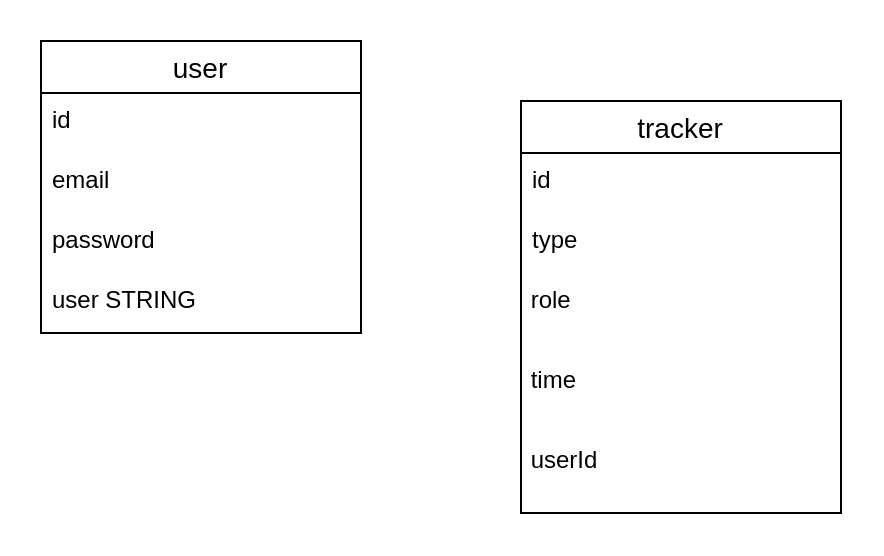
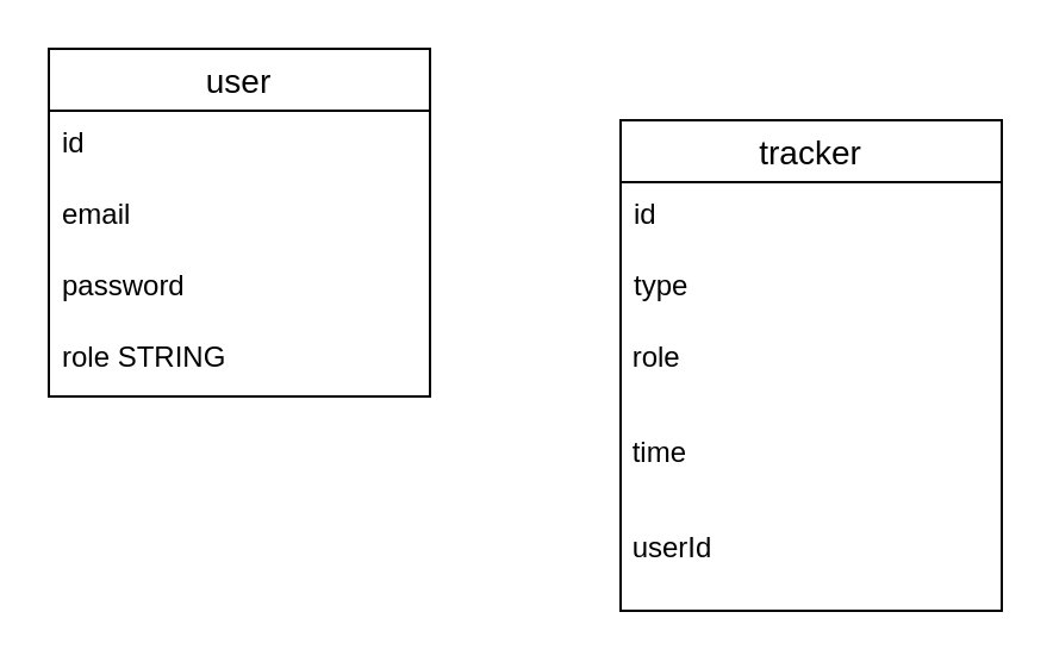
- <mxCell id="6" value="user STRING" style="text;strokeColor=none;fillColor=none;spacingLeft=4;spacingRight=4;overflow=hidden;rotatable=0;points=[[0,0.5],[1,0.5]];portConstraint=eastwest;fontSize=12;" vertex="1" parent="2"><mxGeometry y="116" width="160" height="30" as="geometry" /></mxCell>
+ <mxCell id="6" value="role STRING" style="text;strokeColor=none;fillColor=none;spacingLeft=4;spacingRight=4;overflow=hidden;rotatable=0;points=[[0,0.5],[1,0.5]];portConstraint=eastwest;fontSize=12;" vertex="1" parent="2"><mxGeometry y="116" width="160" height="30" as="geometry" /></mxCell>
